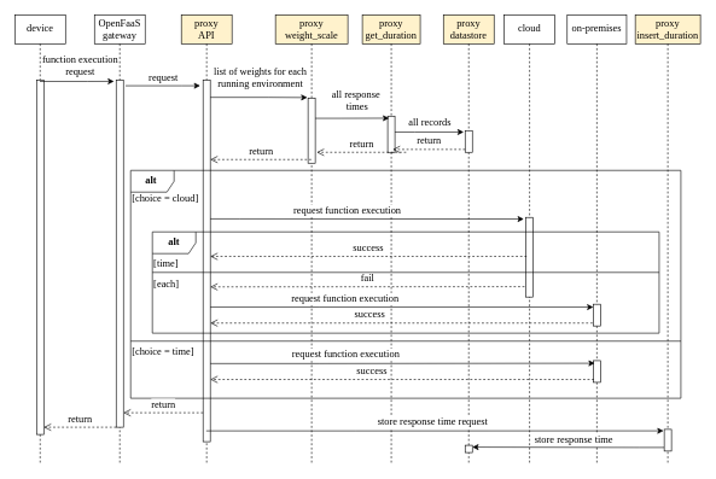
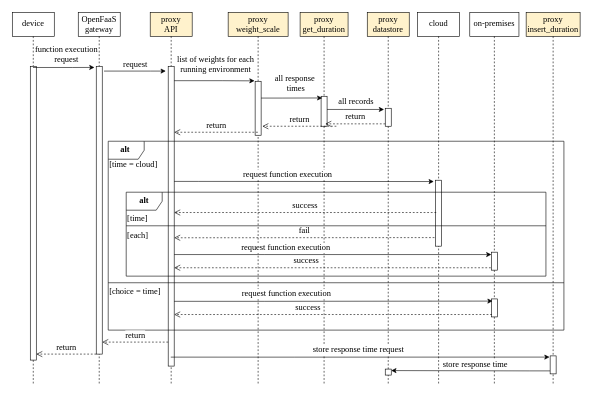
- <mxCell id="27" value="[choice = cloud]" style="text;html=1;fontFamily=Libertine;fontSize=14;" parent="26" vertex="1"><mxGeometry width="90" height="30" as="geometry" /></mxCell>
+ <mxCell id="27" value="[time = cloud]" style="text;html=1;fontFamily=Libertine;fontSize=14;" parent="26" vertex="1"><mxGeometry width="90" height="30" as="geometry" /></mxCell>
